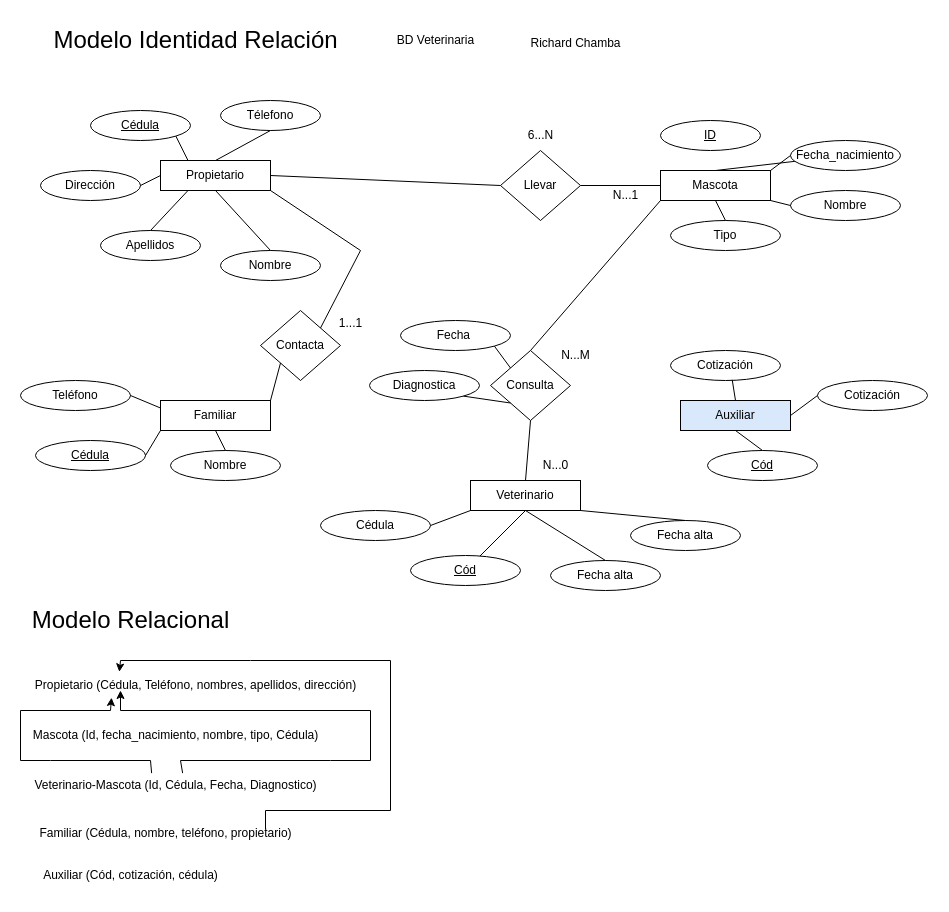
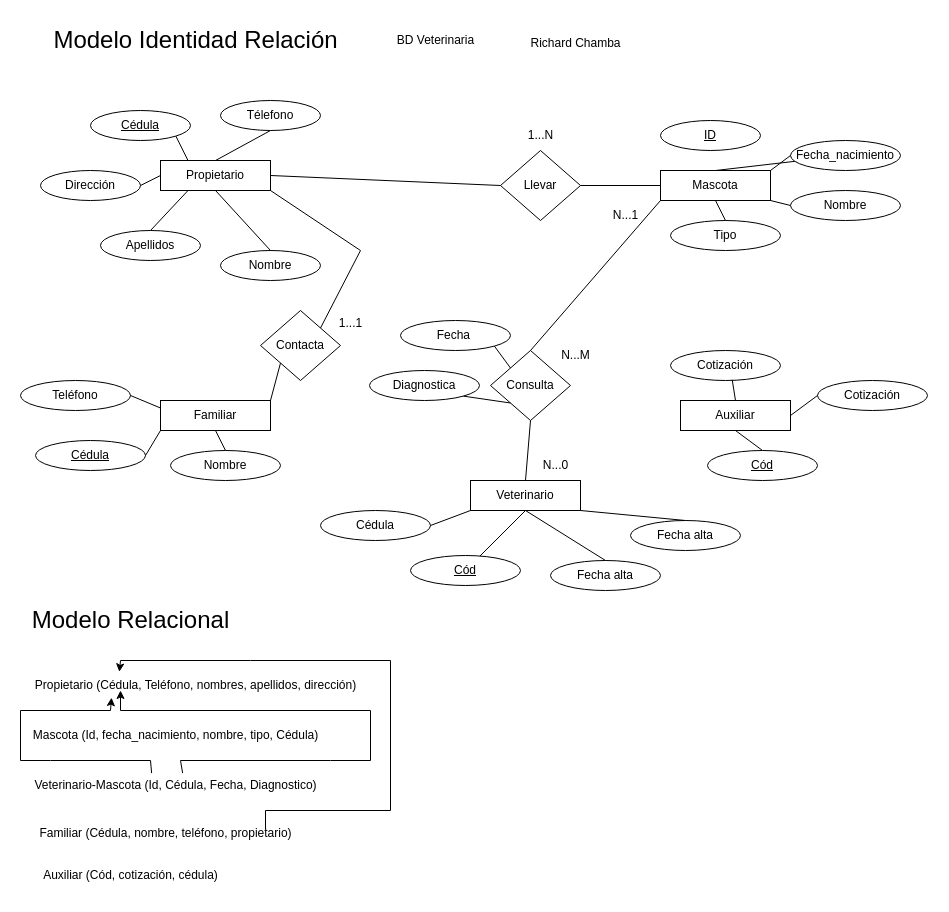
- <mxCell id="61" value="6...N" style="text;html=1;align=center;verticalAlign=middle;resizable=0;points=[];autosize=1;strokeColor=none;fillColor=none;" vertex="1" parent="1"><mxGeometry x="515" y="120" width="50" height="30" as="geometry" /></mxCell>
+ <mxCell id="61" value="1...N" style="text;html=1;align=center;verticalAlign=middle;resizable=0;points=[];autosize=1;strokeColor=none;fillColor=none;" vertex="1" parent="1"><mxGeometry x="515" y="120" width="50" height="30" as="geometry" /></mxCell>
- <mxCell id="60" value="N...1" style="text;html=1;align=center;verticalAlign=middle;resizable=0;points=[];autosize=1;strokeColor=none;fillColor=none;" vertex="1" parent="1"><mxGeometry x="600" y="180" width="50" height="30" as="geometry" /></mxCell>
+ <mxCell id="60" value="N...1" style="text;html=1;align=center;verticalAlign=middle;resizable=0;points=[];autosize=1;strokeColor=none;fillColor=none;" vertex="1" parent="1"><mxGeometry x="600" y="200" width="50" height="30" as="geometry" /></mxCell>
- <mxCell id="4" value="Auxiliar" style="rounded=0;whiteSpace=wrap;html=1;fillColor=#dae8fc;" vertex="1" parent="1"><mxGeometry x="680" y="400" width="110" height="30" as="geometry" /></mxCell>
+ <mxCell id="4" value="Auxiliar" style="rounded=0;whiteSpace=wrap;html=1;" vertex="1" parent="1"><mxGeometry x="680" y="400" width="110" height="30" as="geometry" /></mxCell>
